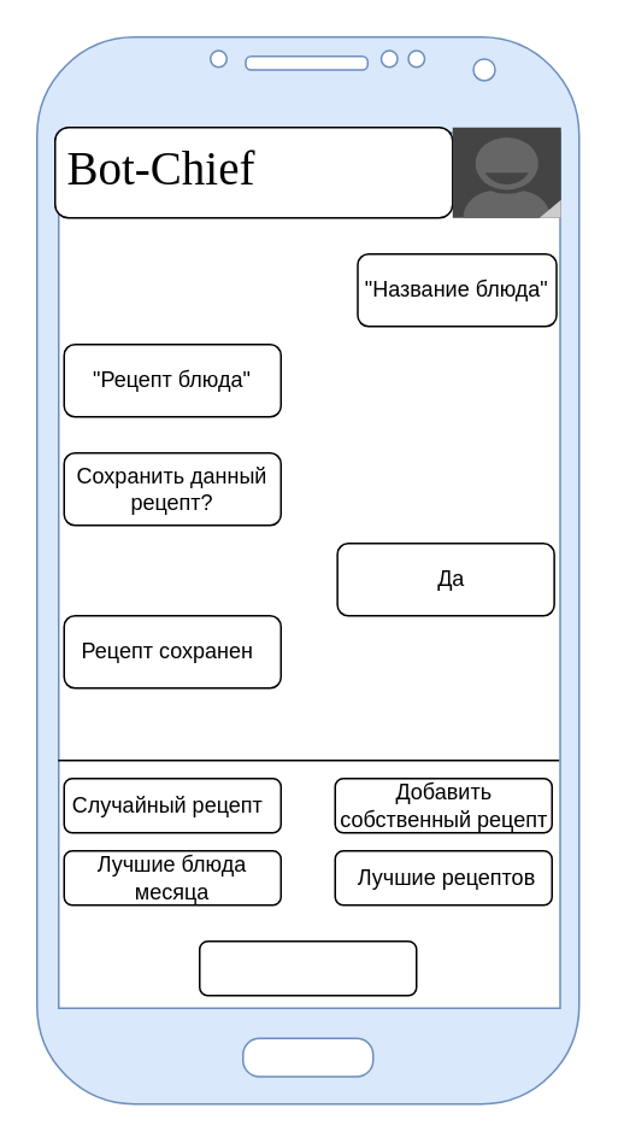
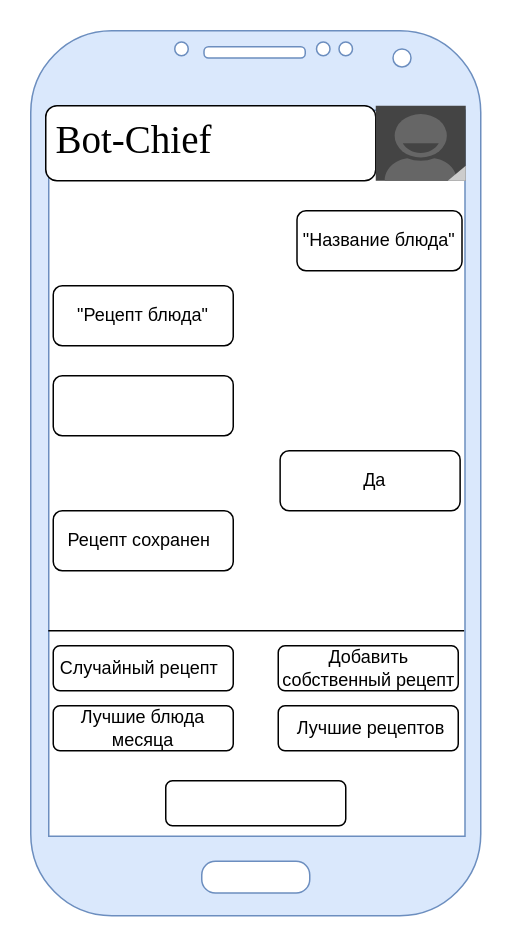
- <mxCell id="21" value="Сохранить данный рецепт?" style="text;html=1;strokeColor=none;fillColor=none;align=center;verticalAlign=middle;whiteSpace=wrap;rounded=0;" vertex="1" parent="1"><mxGeometry x="40" y="260" width="110" height="20" as="geometry" /></mxCell>
